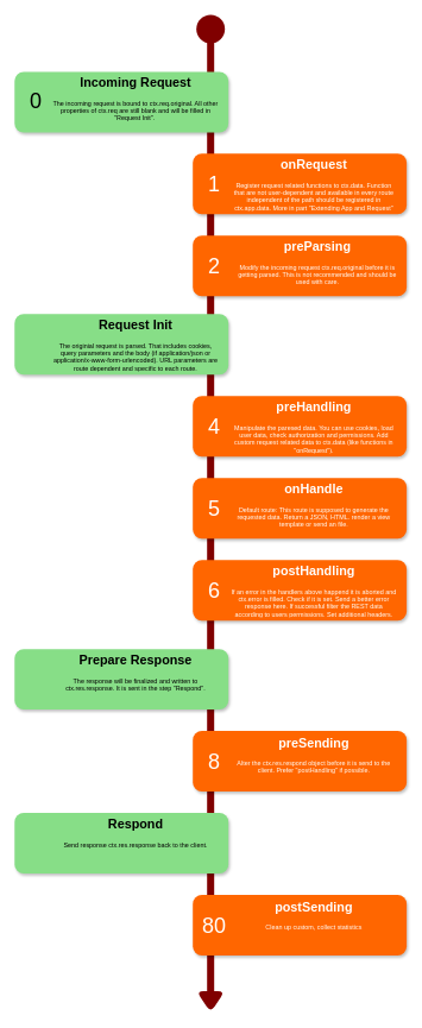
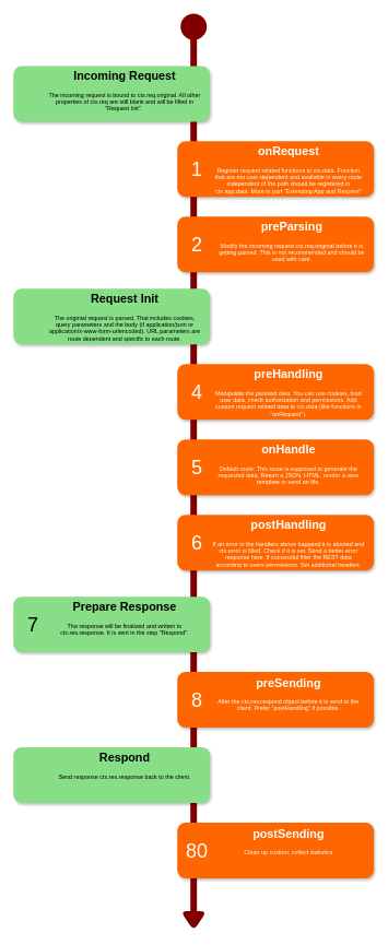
- <mxCell id="27" value="0" style="text;html=1;strokeColor=none;fillColor=none;align=center;verticalAlign=middle;whiteSpace=wrap;fontSize=30;fontColor=#000000;" vertex="1" parent="1"><mxGeometry x="30" y="130" width="40" height="20" as="geometry" /></mxCell>
+ <mxCell id="15" value="7" style="text;html=1;strokeColor=none;fillColor=none;align=center;verticalAlign=middle;whiteSpace=wrap;fontSize=30;fontColor=#000000;" parent="1" vertex="1"><mxGeometry x="30" y="942.5" width="40" height="20" as="geometry" /></mxCell>
